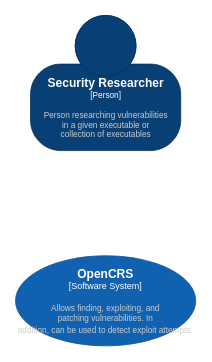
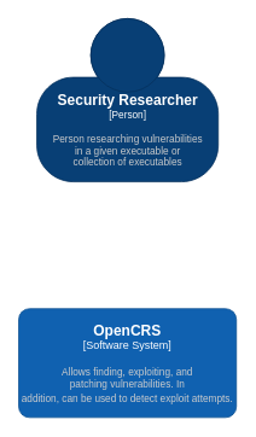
- <mxCell id="3" value="&lt;font style=&quot;font-size: 16px&quot;&gt;&lt;b&gt;OpenCRS&lt;/b&gt;&lt;/font&gt;&lt;div&gt;[Software System]&lt;/div&gt;&lt;br&gt;&lt;div&gt;&lt;font style=&quot;font-size: 11px&quot;&gt;&lt;font color=&quot;#cccccc&quot;&gt;Allows finding, exploiting, and&#10;patching vulnerabilities. In&#10;addition, can be used to detect exploit attempts.&lt;/font&gt;&lt;/div&gt;" style="ellipse;whiteSpace=wrap;html=1;labelBackgroundColor=none;fillColor=#1061B0;fontColor=#ffffff;align=center;arcSize=10;strokeColor=#0D5091;metaEdit=1;resizable=0;points=[[0.25,0,0],[0.5,0,0],[0.75,0,0],[1,0.25,0],[1,0.5,0],[1,0.75,0],[0.75,1,0],[0.5,1,0],[0.25,1,0],[0,0.75,0],[0,0.5,0],[0,0.25,0]];" parent="1" vertex="1"><mxGeometry x="20" y="340" width="240" height="120" as="geometry" /></mxCell>
+ <mxCell id="3" value="&lt;font style=&quot;font-size: 16px&quot;&gt;&lt;b&gt;OpenCRS&lt;/b&gt;&lt;/font&gt;&lt;div&gt;[Software System]&lt;/div&gt;&lt;br&gt;&lt;div&gt;&lt;font style=&quot;font-size: 11px&quot;&gt;&lt;font color=&quot;#cccccc&quot;&gt;Allows finding, exploiting, and&#10;patching vulnerabilities. In&#10;addition, can be used to detect exploit attempts.&lt;/font&gt;&lt;/div&gt;" style="rounded=1;whiteSpace=wrap;html=1;labelBackgroundColor=none;fillColor=#1061B0;fontColor=#ffffff;align=center;arcSize=10;strokeColor=#0D5091;metaEdit=1;resizable=0;points=[[0.25,0,0],[0.5,0,0],[0.75,0,0],[1,0.25,0],[1,0.5,0],[1,0.75,0],[0.75,1,0],[0.5,1,0],[0.25,1,0],[0,0.75,0],[0,0.5,0],[0,0.25,0]];" parent="1" vertex="1"><mxGeometry x="20" y="340" width="240" height="120" as="geometry" /></mxCell>
